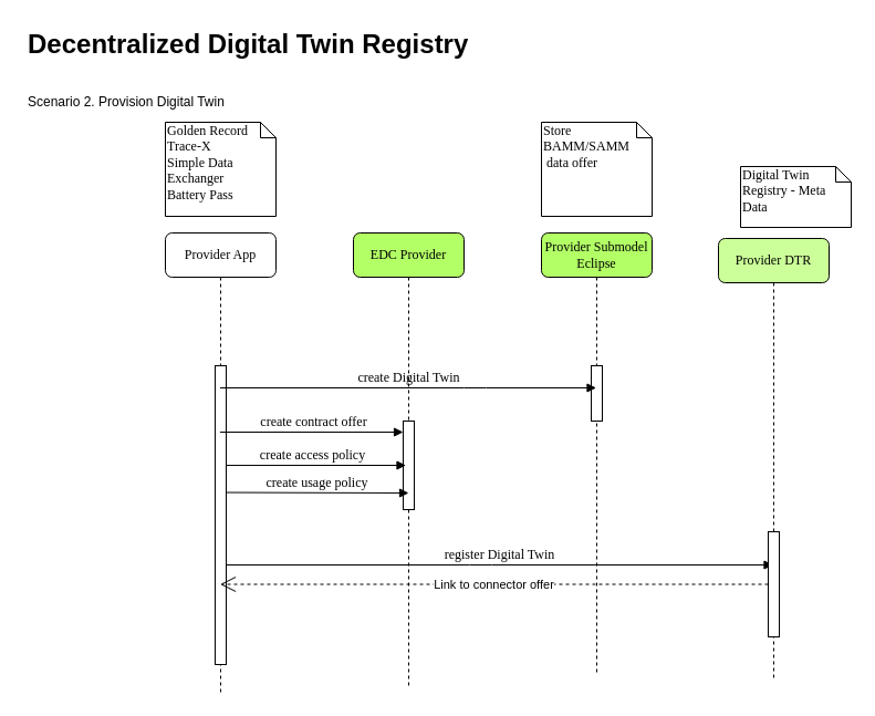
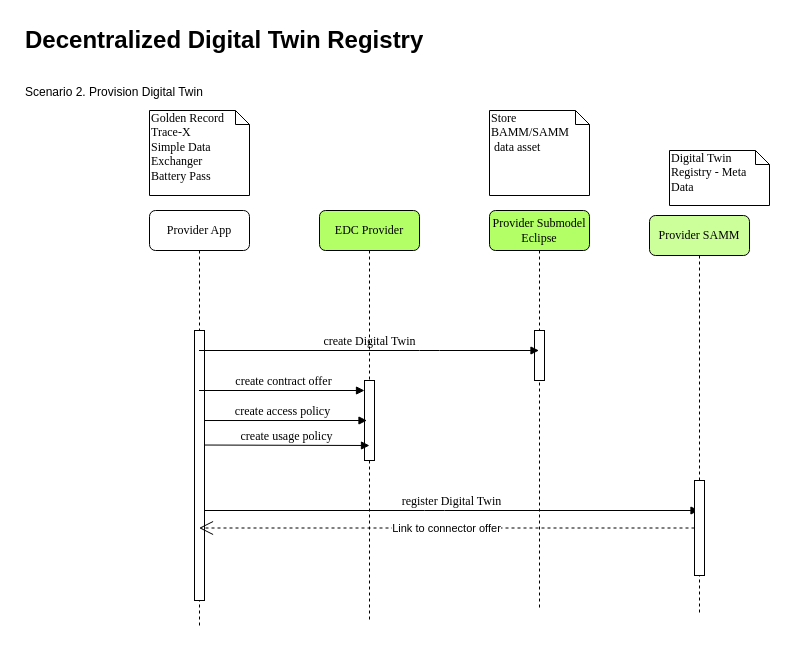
- <mxCell id="17" value="Store BAMM/SAMM &lt;br&gt;&amp;nbsp;data offer" style="shape=note;whiteSpace=wrap;html=1;size=14;verticalAlign=top;align=left;spacingTop=-6;rounded=0;shadow=0;comic=0;labelBackgroundColor=none;strokeWidth=1;fontFamily=Verdana;fontSize=12" vertex="1" parent="1"><mxGeometry x="489" y="110" width="100" height="85" as="geometry" /></mxCell>
+ <mxCell id="17" value="Store BAMM/SAMM &lt;br&gt;&amp;nbsp;data asset" style="shape=note;whiteSpace=wrap;html=1;size=14;verticalAlign=top;align=left;spacingTop=-6;rounded=0;shadow=0;comic=0;labelBackgroundColor=none;strokeWidth=1;fontFamily=Verdana;fontSize=12" vertex="1" parent="1"><mxGeometry x="489" y="110" width="100" height="85" as="geometry" /></mxCell>
- <mxCell id="11" value="Provider DTR" style="shape=umlLifeline;perimeter=lifelinePerimeter;whiteSpace=wrap;html=1;container=1;collapsible=0;recursiveResize=0;outlineConnect=0;rounded=1;shadow=0;comic=0;labelBackgroundColor=none;strokeWidth=1;fontFamily=Verdana;fontSize=12;align=center;fillColor=#CCFF99;" parent="1" vertex="1"><mxGeometry x="649" y="215" width="100" height="400" as="geometry" /></mxCell>
+ <mxCell id="11" value="Provider SAMM" style="shape=umlLifeline;perimeter=lifelinePerimeter;whiteSpace=wrap;html=1;container=1;collapsible=0;recursiveResize=0;outlineConnect=0;rounded=1;shadow=0;comic=0;labelBackgroundColor=none;strokeWidth=1;fontFamily=Verdana;fontSize=12;align=center;fillColor=#CCFF99;" parent="1" vertex="1"><mxGeometry x="649" y="215" width="100" height="400" as="geometry" /></mxCell>
